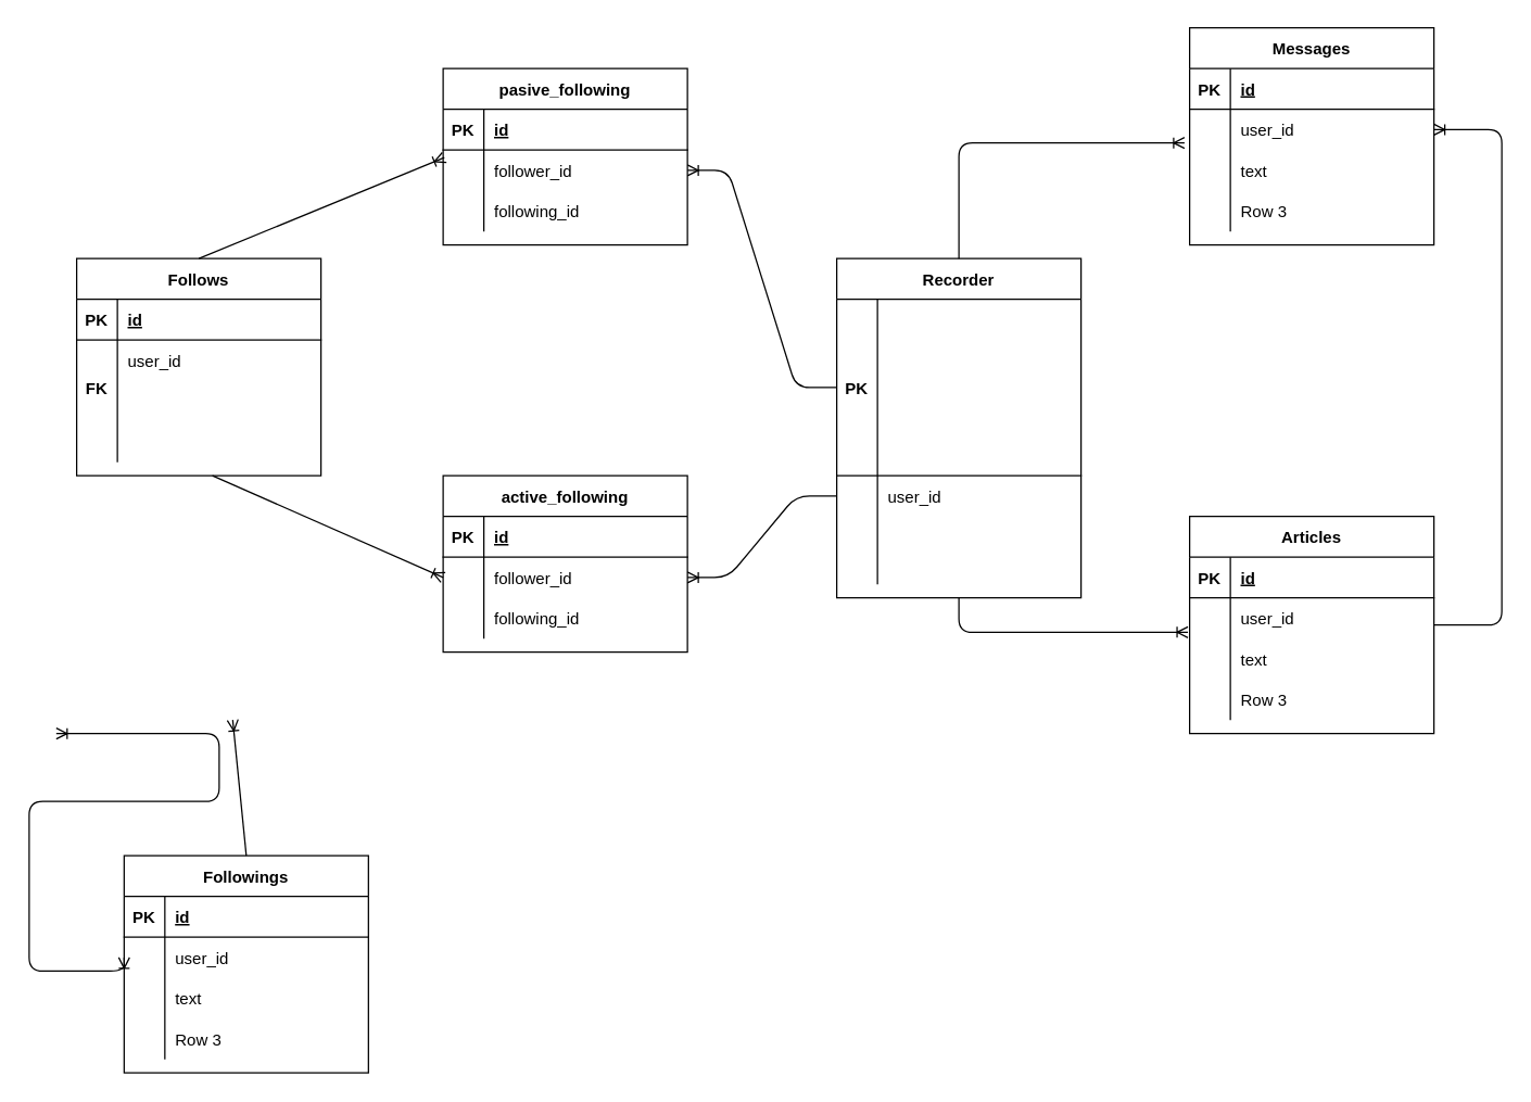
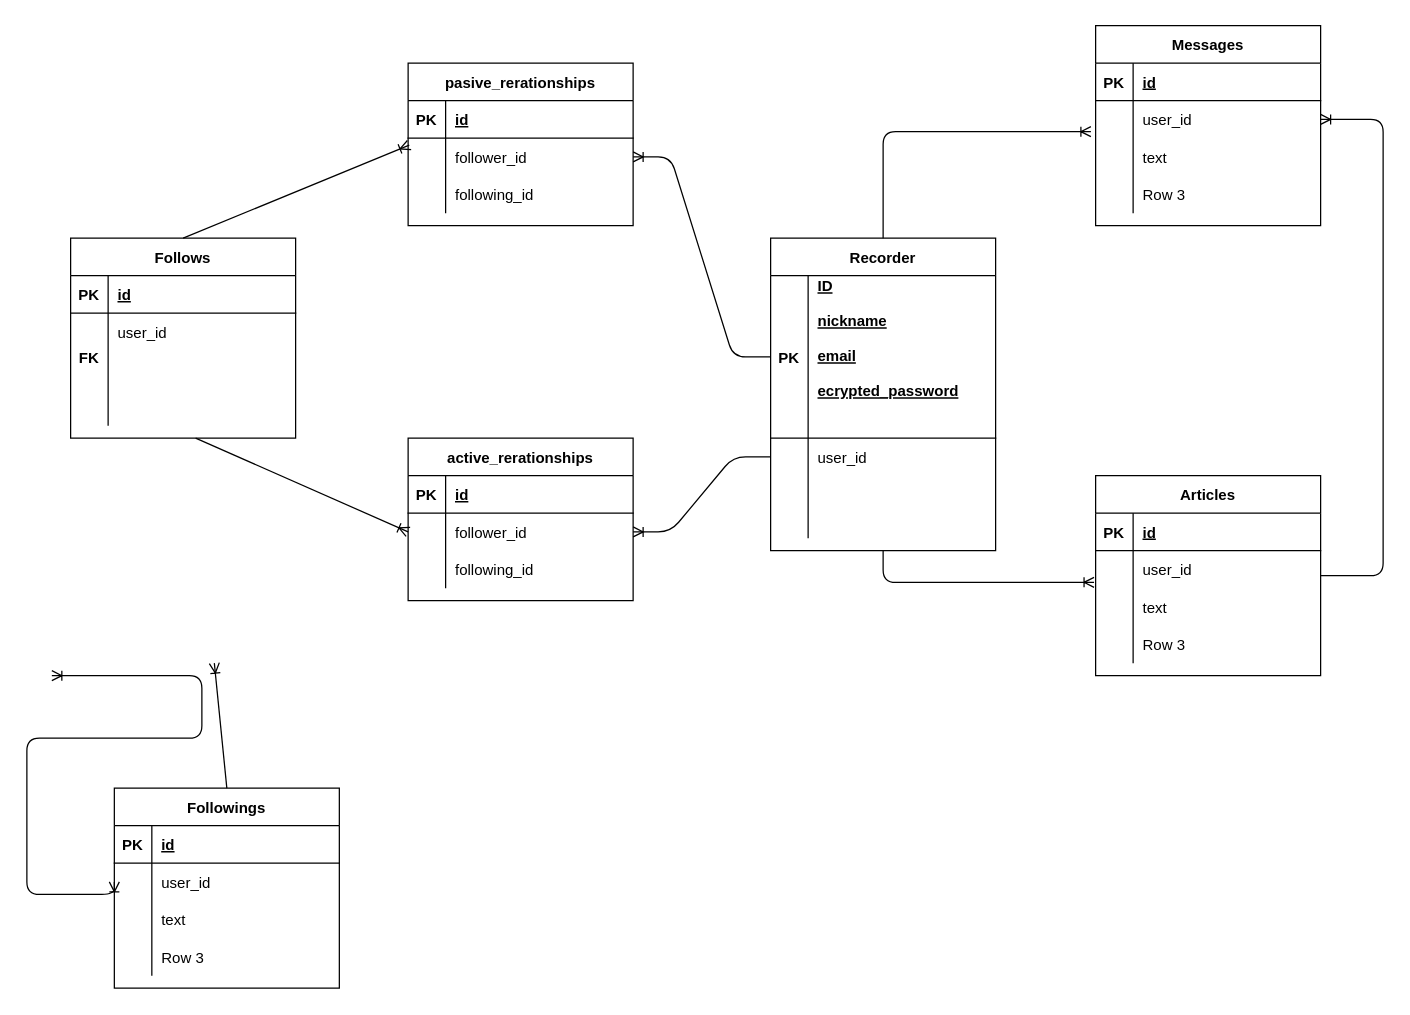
- <mxCell id="2" value="pasive_following" style="shape=table;startSize=30;container=1;collapsible=1;childLayout=tableLayout;fixedRows=1;rowLines=0;fontStyle=1;align=center;resizeLast=1;" vertex="1" parent="1"><mxGeometry x="326" y="50" width="180" height="130" as="geometry"><mxRectangle x="280" y="380" width="90" height="30" as="alternateBounds" /></mxGeometry></mxCell>
+ <mxCell id="2" value="pasive_rerationships" style="shape=table;startSize=30;container=1;collapsible=1;childLayout=tableLayout;fixedRows=1;rowLines=0;fontStyle=1;align=center;resizeLast=1;" vertex="1" parent="1"><mxGeometry x="326" y="50" width="180" height="130" as="geometry"><mxRectangle x="280" y="380" width="90" height="30" as="alternateBounds" /></mxGeometry></mxCell>
+ <mxCell id="15" value="ID&#10;&#10;nickname&#10;&#10;email&#10;&#10;ecrypted_password&#10;&#10;&#10;" style="shape=partialRectangle;connectable=0;fillColor=none;top=0;left=0;bottom=0;right=0;align=left;spacingLeft=6;fontStyle=5;overflow=hidden;" vertex="1" parent="13"><mxGeometry x="30" width="150" height="130" as="geometry" /></mxCell>
- <mxCell id="38" value="active_following" style="shape=table;startSize=30;container=1;collapsible=1;childLayout=tableLayout;fixedRows=1;rowLines=0;fontStyle=1;align=center;resizeLast=1;" vertex="1" parent="1"><mxGeometry x="326" y="350" width="180" height="130" as="geometry"><mxRectangle x="280" y="380" width="90" height="30" as="alternateBounds" /></mxGeometry></mxCell>
+ <mxCell id="38" value="active_rerationships" style="shape=table;startSize=30;container=1;collapsible=1;childLayout=tableLayout;fixedRows=1;rowLines=0;fontStyle=1;align=center;resizeLast=1;" vertex="1" parent="1"><mxGeometry x="326" y="350" width="180" height="130" as="geometry"><mxRectangle x="280" y="380" width="90" height="30" as="alternateBounds" /></mxGeometry></mxCell>
